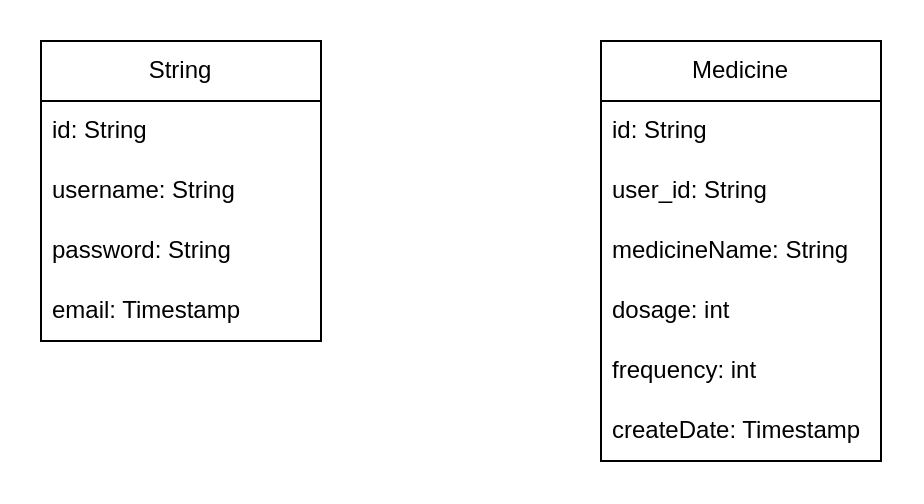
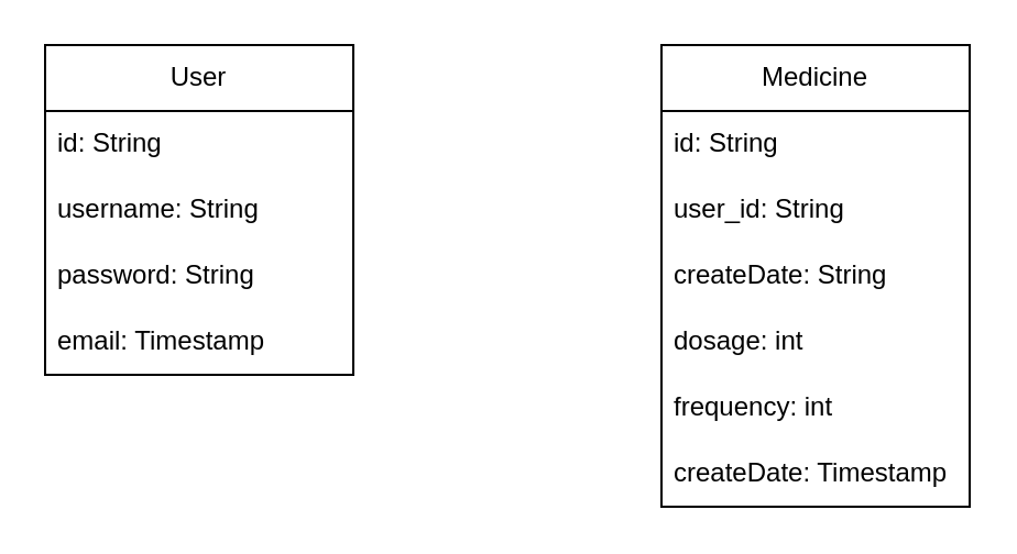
- <mxCell id="9" value="String" style="swimlane;fontStyle=0;childLayout=stackLayout;horizontal=1;startSize=30;horizontalStack=0;resizeParent=1;resizeParentMax=0;resizeLast=0;collapsible=1;marginBottom=0;whiteSpace=wrap;html=1;" vertex="1" parent="1"><mxGeometry x="20" y="20" width="140" height="150" as="geometry" /></mxCell>
+ <mxCell id="9" value="User" style="swimlane;fontStyle=0;childLayout=stackLayout;horizontal=1;startSize=30;horizontalStack=0;resizeParent=1;resizeParentMax=0;resizeLast=0;collapsible=1;marginBottom=0;whiteSpace=wrap;html=1;" vertex="1" parent="1"><mxGeometry x="20" y="20" width="140" height="150" as="geometry" /></mxCell>
- <mxCell id="5" value="medicineName: String" style="text;strokeColor=none;fillColor=none;align=left;verticalAlign=middle;spacingLeft=4;spacingRight=4;overflow=hidden;points=[[0,0.5],[1,0.5]];portConstraint=eastwest;rotatable=0;whiteSpace=wrap;html=1;" vertex="1" parent="2"><mxGeometry y="90" width="140" height="30" as="geometry" /></mxCell>
+ <mxCell id="5" value="createDate: String" style="text;strokeColor=none;fillColor=none;align=left;verticalAlign=middle;spacingLeft=4;spacingRight=4;overflow=hidden;points=[[0,0.5],[1,0.5]];portConstraint=eastwest;rotatable=0;whiteSpace=wrap;html=1;" vertex="1" parent="2"><mxGeometry y="90" width="140" height="30" as="geometry" /></mxCell>
